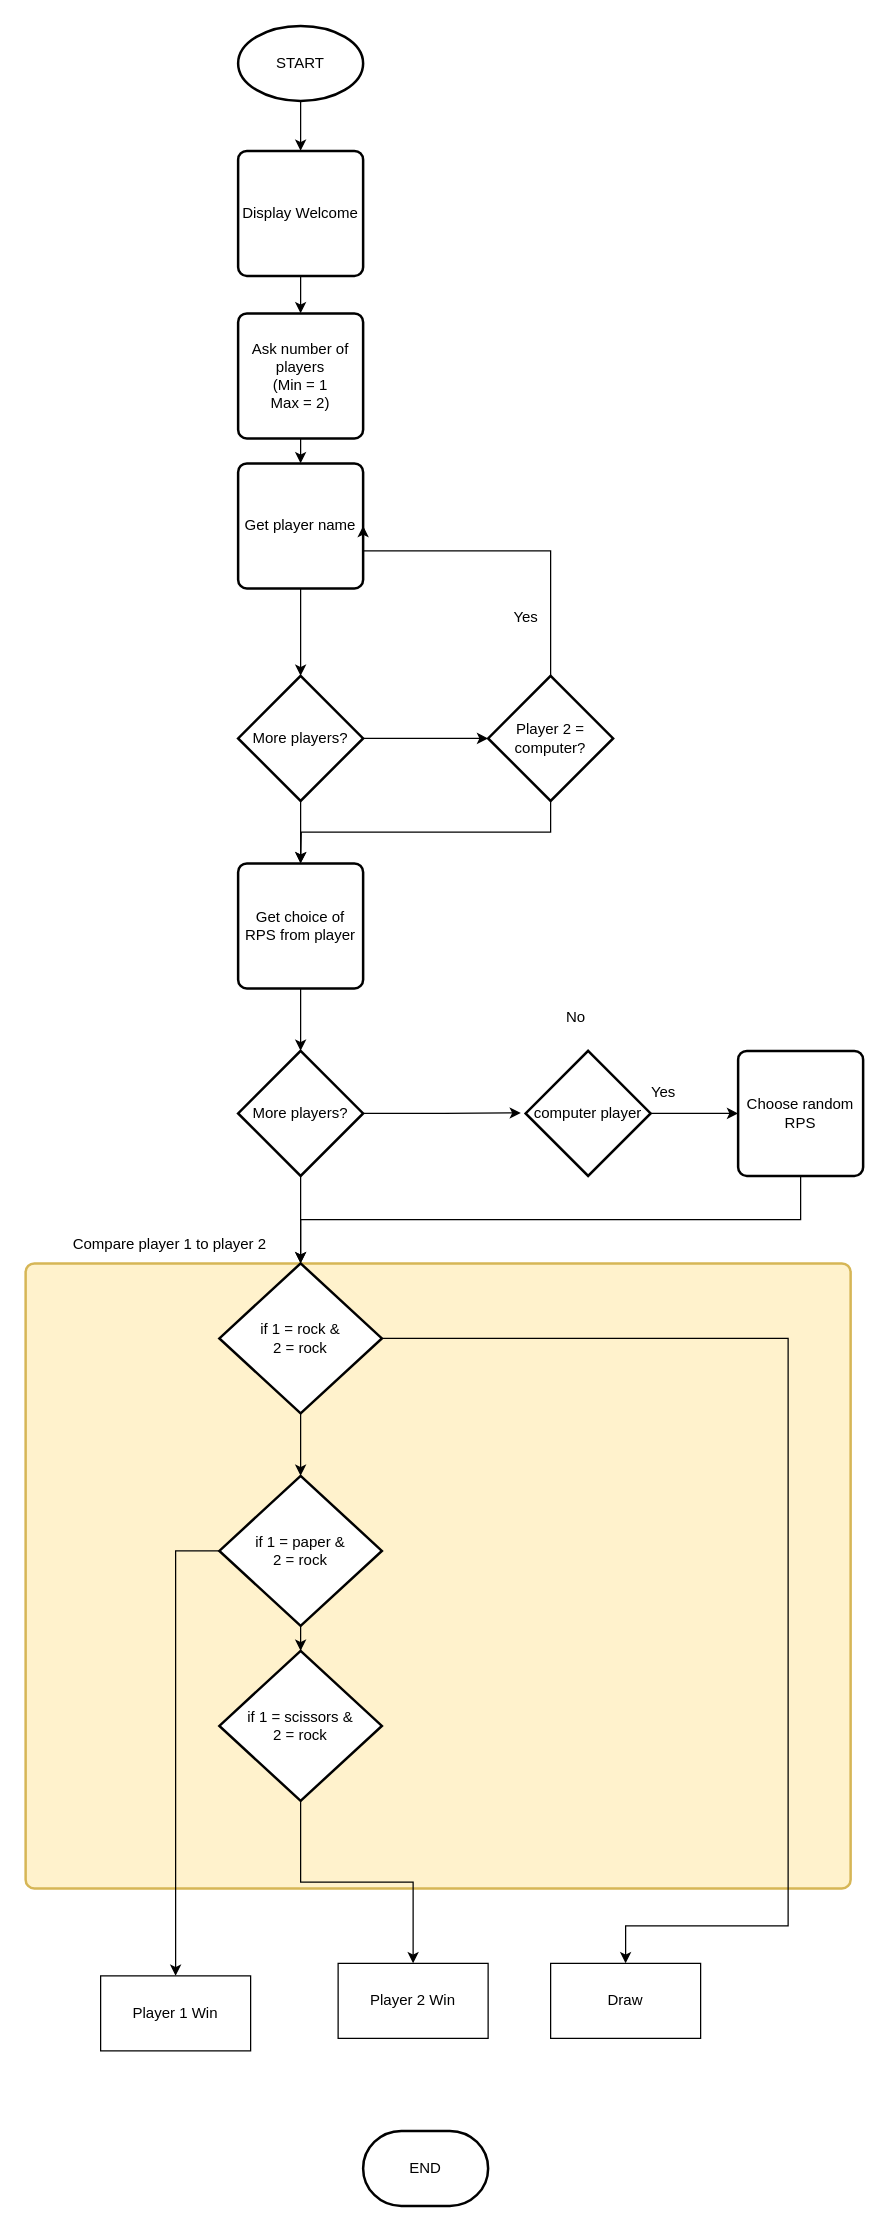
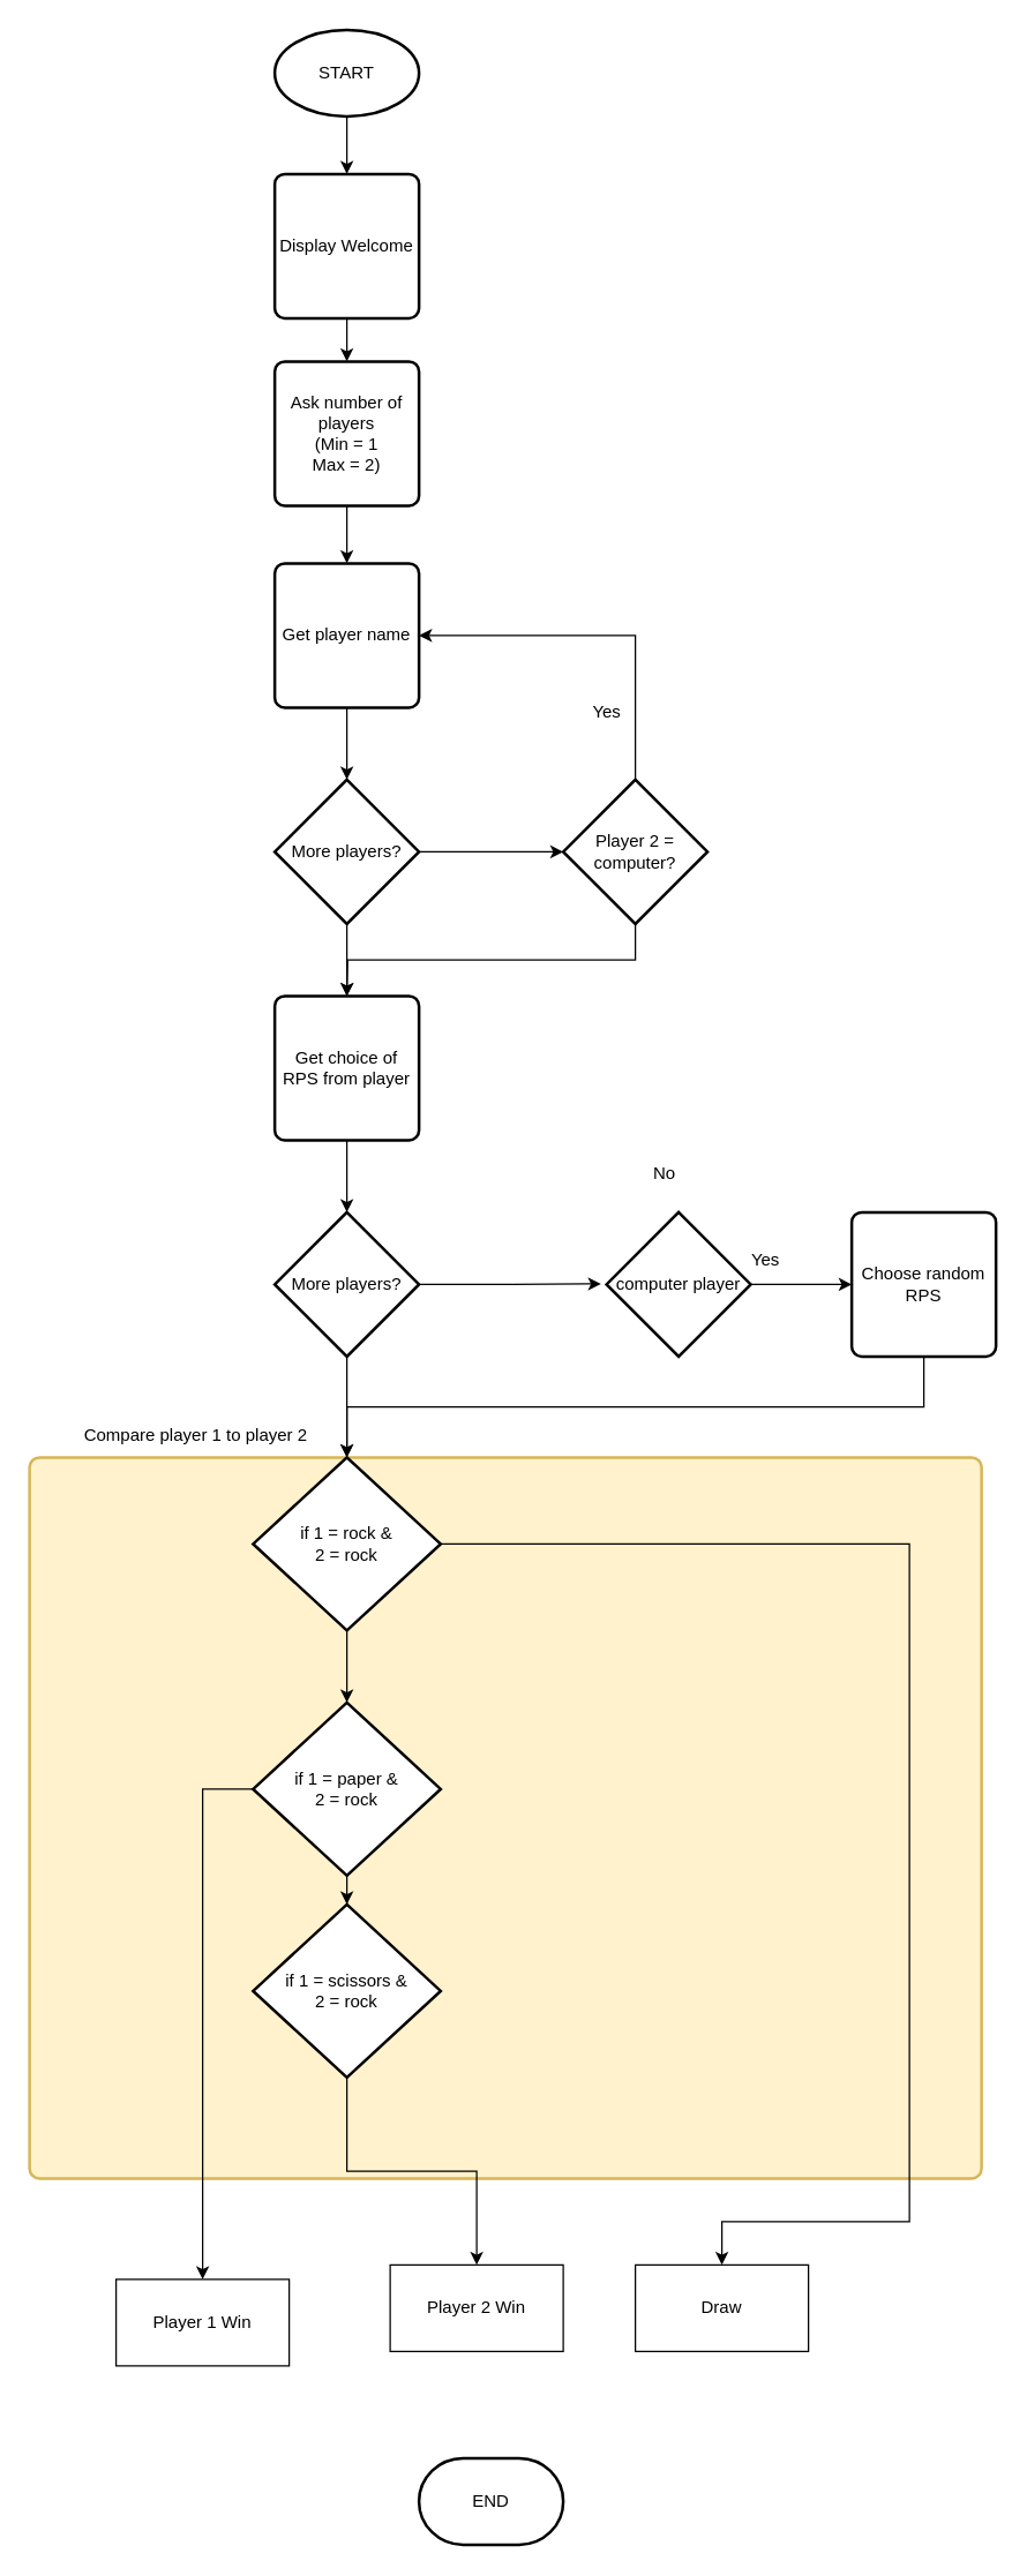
- <mxCell id="11" value="Get player name" style="rounded=1;whiteSpace=wrap;html=1;absoluteArcSize=1;arcSize=14;strokeWidth=2;" vertex="1" parent="1"><mxGeometry x="190" y="370" width="100" height="100" as="geometry" /></mxCell>
+ <mxCell id="11" value="Get player name" style="rounded=1;whiteSpace=wrap;html=1;absoluteArcSize=1;arcSize=14;strokeWidth=2;" vertex="1" parent="1"><mxGeometry x="190" y="390" width="100" height="100" as="geometry" /></mxCell>
